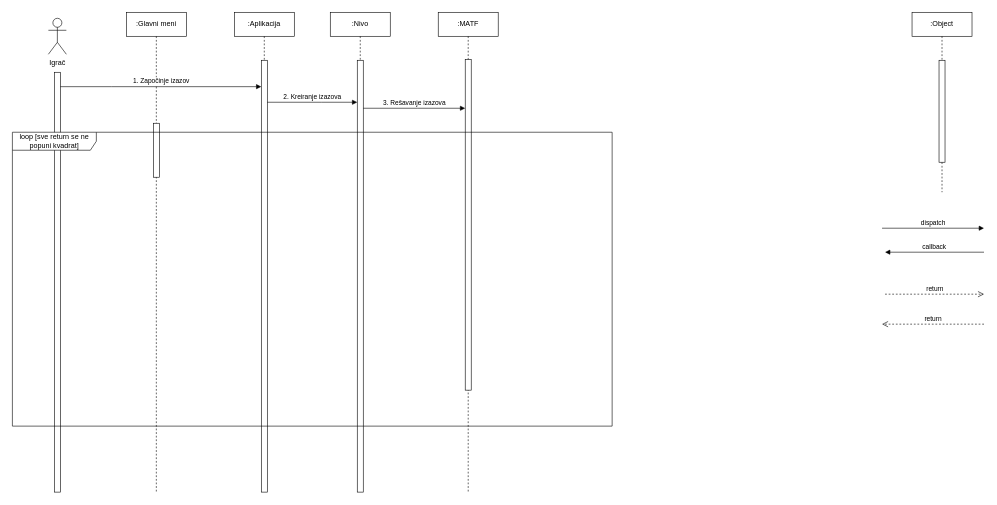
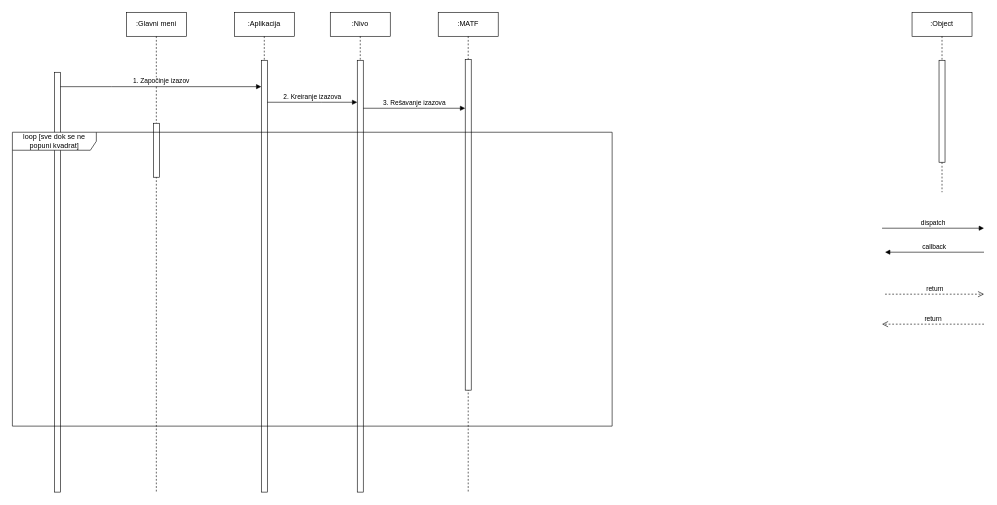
- <mxCell id="8" value="Igrač" style="shape=umlActor;verticalLabelPosition=bottom;verticalAlign=top;html=1;outlineConnect=0;" vertex="1" parent="1"><mxGeometry x="80" y="30" width="30" height="60" as="geometry" /></mxCell>
- <mxCell id="21" value="&lt;div&gt;loop [sve return se ne&lt;/div&gt;&lt;div&gt;popuni kvadrat]&lt;/div&gt;" style="shape=umlFrame;whiteSpace=wrap;html=1;pointerEvents=0;width=140;height=30;" vertex="1" parent="1"><mxGeometry x="20" y="220" width="1000" height="490" as="geometry" /></mxCell>
+ <mxCell id="21" value="&lt;div&gt;loop [sve dok se ne&lt;/div&gt;&lt;div&gt;popuni kvadrat]&lt;/div&gt;" style="shape=umlFrame;whiteSpace=wrap;html=1;pointerEvents=0;width=140;height=30;" vertex="1" parent="1"><mxGeometry x="20" y="220" width="1000" height="490" as="geometry" /></mxCell>
